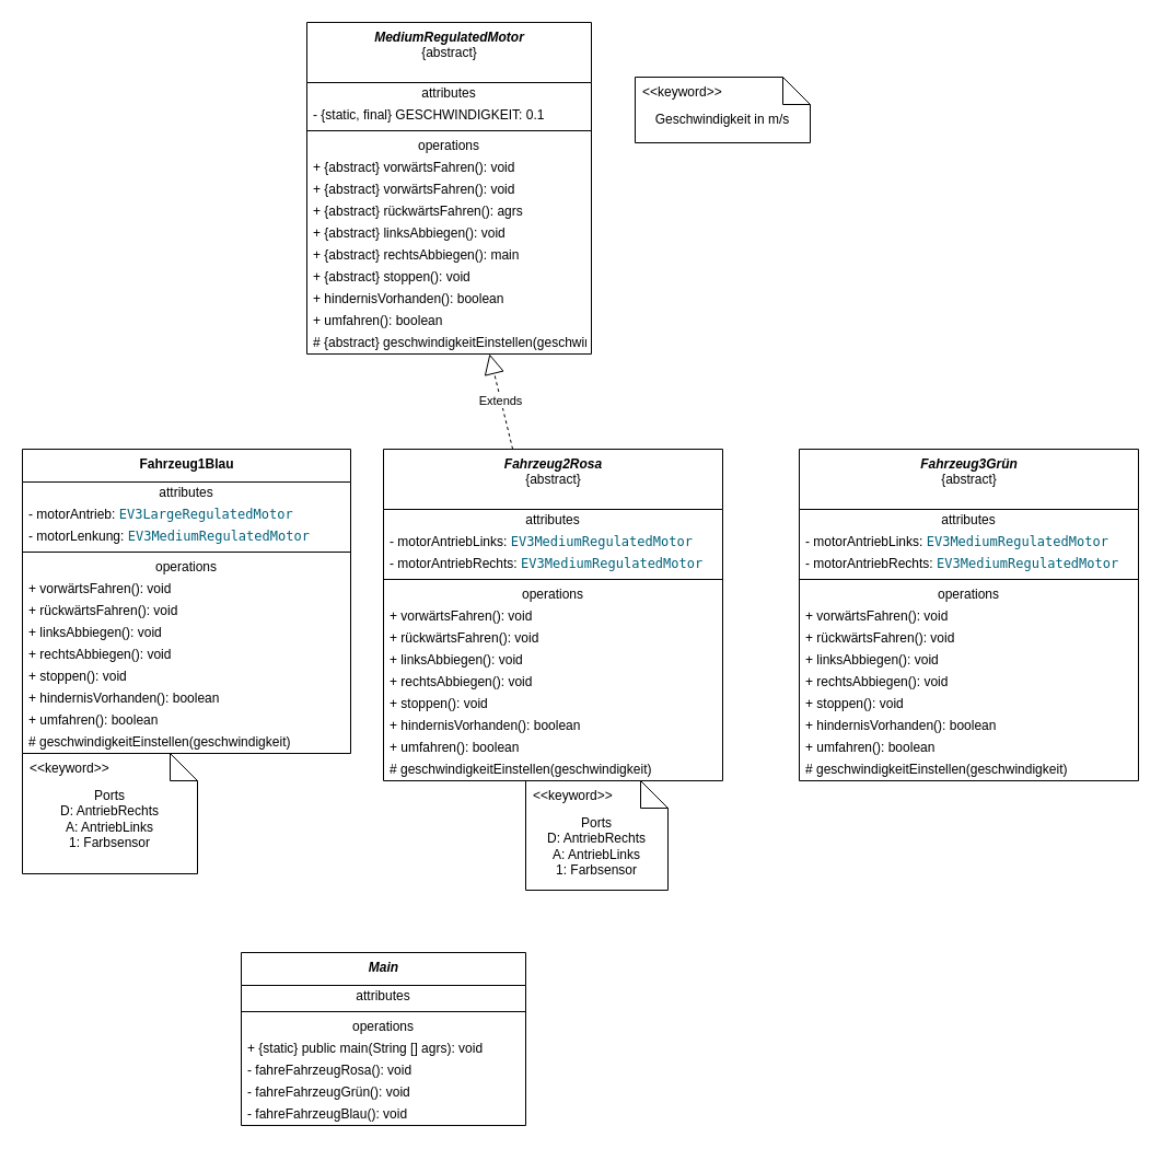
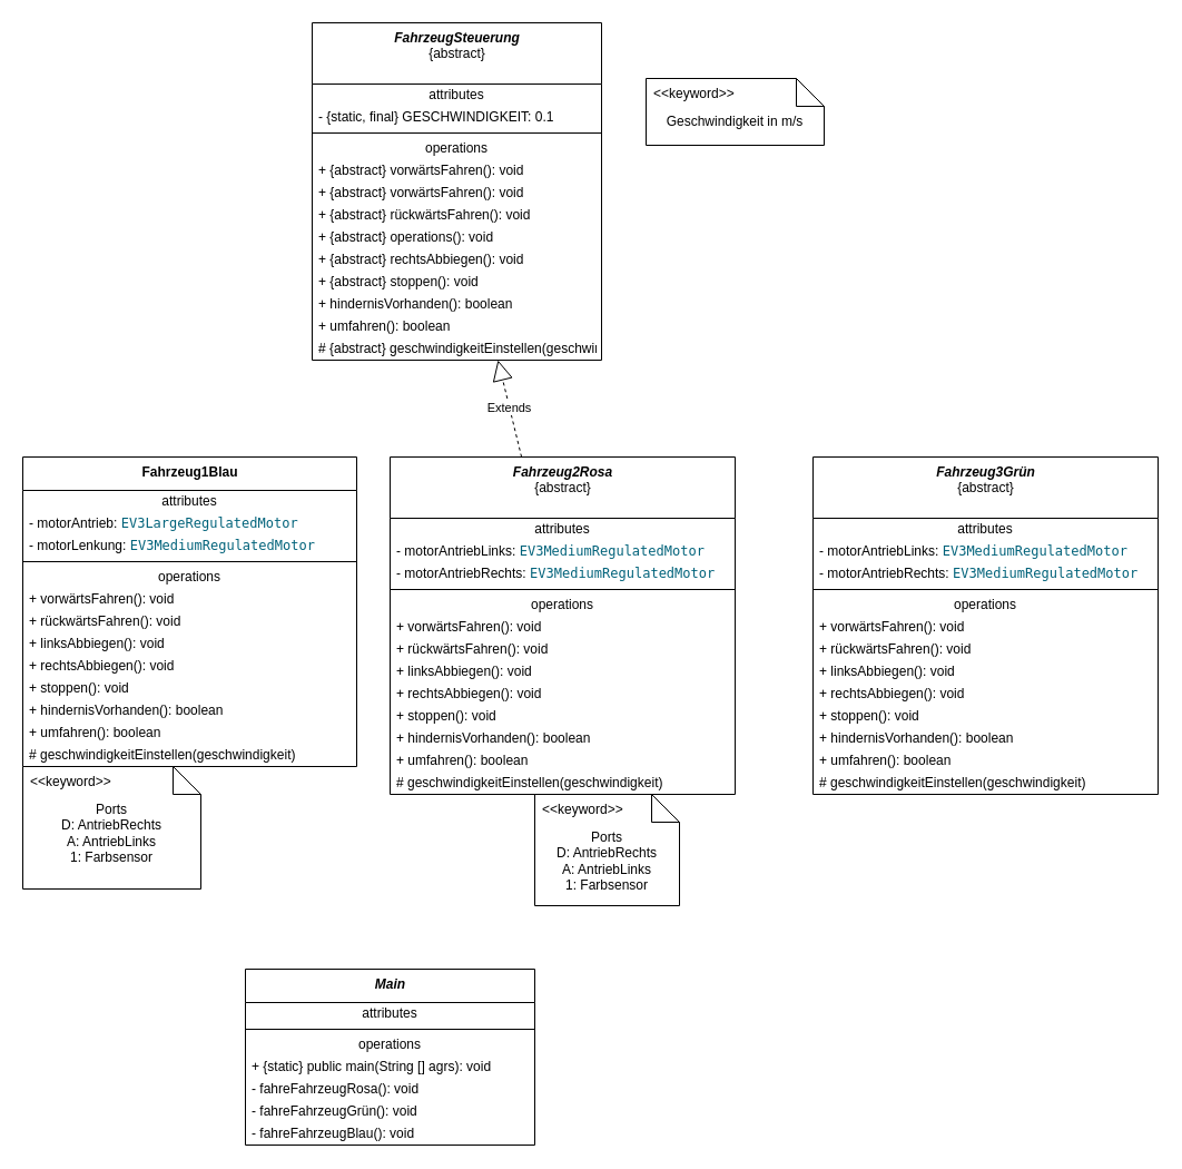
- <mxCell id="2" value="&lt;b&gt;&lt;i&gt;MediumRegulatedMotor&lt;/i&gt;&lt;/b&gt;&lt;br&gt;{abstract}" style="swimlane;fontStyle=0;align=center;verticalAlign=top;childLayout=stackLayout;horizontal=1;startSize=55;horizontalStack=0;resizeParent=1;resizeParentMax=0;resizeLast=0;collapsible=0;marginBottom=0;html=1;" parent="1" vertex="1"><mxGeometry x="280" y="20" width="260" height="303" as="geometry" /></mxCell>
+ <mxCell id="2" value="&lt;b&gt;&lt;i&gt;FahrzeugSteuerung&lt;/i&gt;&lt;/b&gt;&lt;br&gt;{abstract}" style="swimlane;fontStyle=0;align=center;verticalAlign=top;childLayout=stackLayout;horizontal=1;startSize=55;horizontalStack=0;resizeParent=1;resizeParentMax=0;resizeLast=0;collapsible=0;marginBottom=0;html=1;" parent="1" vertex="1"><mxGeometry x="280" y="20" width="260" height="303" as="geometry" /></mxCell>
- <mxCell id="9" value="+&amp;nbsp;&lt;span style=&quot;text-align: center;&quot;&gt;{abstract}&amp;nbsp;&lt;/span&gt;rückwärtsFahren(): agrs" style="text;html=1;strokeColor=none;fillColor=none;align=left;verticalAlign=middle;spacingLeft=4;spacingRight=4;overflow=hidden;rotatable=0;points=[[0,0.5],[1,0.5]];portConstraint=eastwest;" parent="2" vertex="1"><mxGeometry y="163" width="260" height="20" as="geometry" /></mxCell>
+ <mxCell id="9" value="+&amp;nbsp;&lt;span style=&quot;text-align: center;&quot;&gt;{abstract}&amp;nbsp;&lt;/span&gt;rückwärtsFahren(): void" style="text;html=1;strokeColor=none;fillColor=none;align=left;verticalAlign=middle;spacingLeft=4;spacingRight=4;overflow=hidden;rotatable=0;points=[[0,0.5],[1,0.5]];portConstraint=eastwest;" parent="2" vertex="1"><mxGeometry y="163" width="260" height="20" as="geometry" /></mxCell>
- <mxCell id="10" value="+&amp;nbsp;&lt;span style=&quot;text-align: center;&quot;&gt;{abstract}&amp;nbsp;&lt;/span&gt;linksAbbiegen(): void" style="text;html=1;strokeColor=none;fillColor=none;align=left;verticalAlign=middle;spacingLeft=4;spacingRight=4;overflow=hidden;rotatable=0;points=[[0,0.5],[1,0.5]];portConstraint=eastwest;" parent="2" vertex="1"><mxGeometry y="183" width="260" height="20" as="geometry" /></mxCell>
+ <mxCell id="10" value="+&amp;nbsp;&lt;span style=&quot;text-align: center;&quot;&gt;{abstract}&amp;nbsp;&lt;/span&gt;operations(): void" style="text;html=1;strokeColor=none;fillColor=none;align=left;verticalAlign=middle;spacingLeft=4;spacingRight=4;overflow=hidden;rotatable=0;points=[[0,0.5],[1,0.5]];portConstraint=eastwest;" parent="2" vertex="1"><mxGeometry y="183" width="260" height="20" as="geometry" /></mxCell>
- <mxCell id="11" value="+&amp;nbsp;&lt;span style=&quot;text-align: center;&quot;&gt;{abstract}&amp;nbsp;&lt;/span&gt;rechtsAbbiegen(): main" style="text;html=1;strokeColor=none;fillColor=none;align=left;verticalAlign=middle;spacingLeft=4;spacingRight=4;overflow=hidden;rotatable=0;points=[[0,0.5],[1,0.5]];portConstraint=eastwest;" parent="2" vertex="1"><mxGeometry y="203" width="260" height="20" as="geometry" /></mxCell>
+ <mxCell id="11" value="+&amp;nbsp;&lt;span style=&quot;text-align: center;&quot;&gt;{abstract}&amp;nbsp;&lt;/span&gt;rechtsAbbiegen(): void" style="text;html=1;strokeColor=none;fillColor=none;align=left;verticalAlign=middle;spacingLeft=4;spacingRight=4;overflow=hidden;rotatable=0;points=[[0,0.5],[1,0.5]];portConstraint=eastwest;" parent="2" vertex="1"><mxGeometry y="203" width="260" height="20" as="geometry" /></mxCell>
